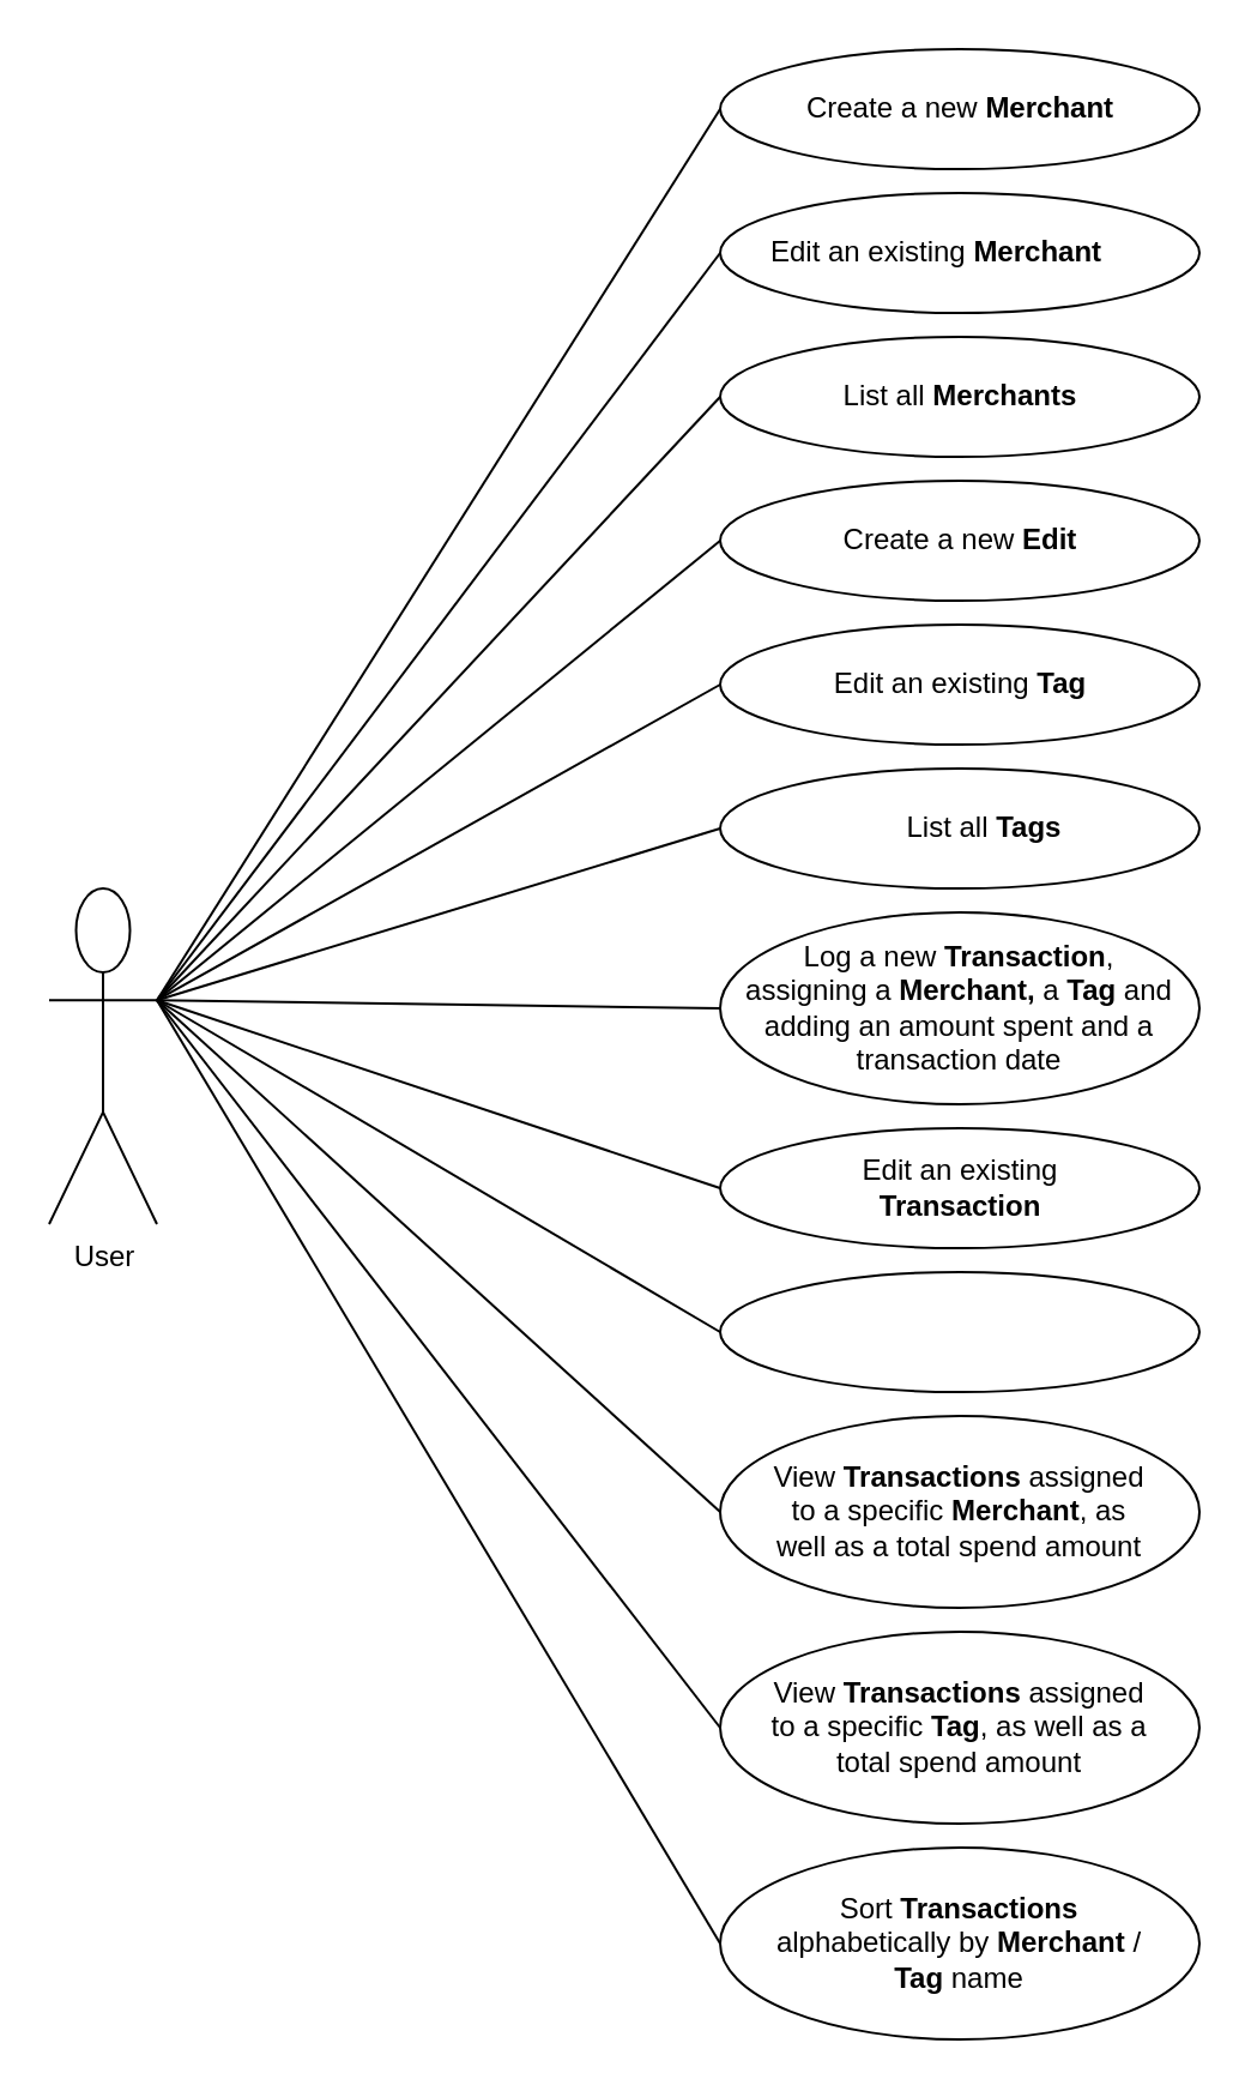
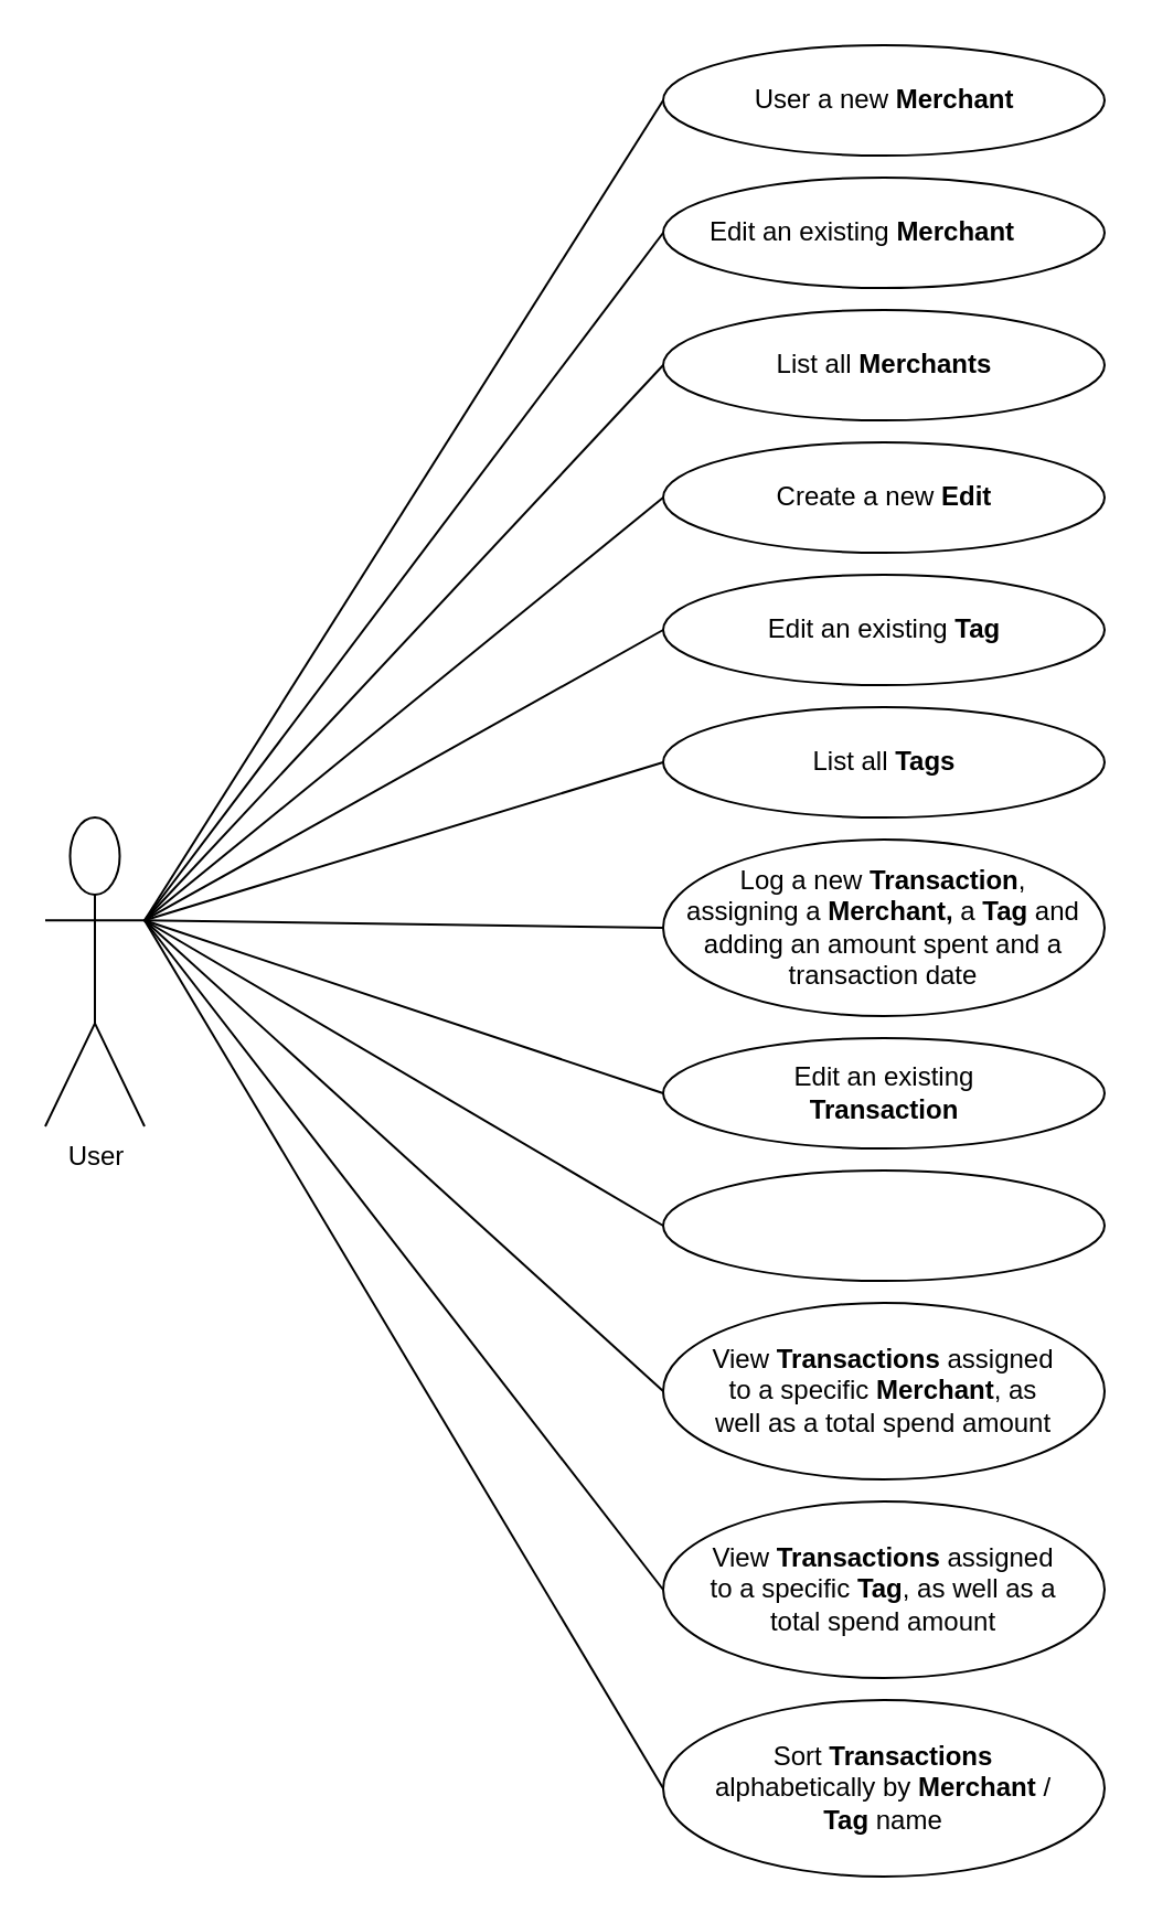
- <mxCell id="3" value="Create a new &lt;b&gt;Merchant&lt;/b&gt;" style="text;html=1;strokeColor=none;fillColor=none;align=center;verticalAlign=middle;whiteSpace=wrap;rounded=0;" parent="1" vertex="1"><mxGeometry x="327.5" y="25" width="145" height="40" as="geometry" /></mxCell>
+ <mxCell id="3" value="User a new &lt;b&gt;Merchant&lt;/b&gt;" style="text;html=1;strokeColor=none;fillColor=none;align=center;verticalAlign=middle;whiteSpace=wrap;rounded=0;" parent="1" vertex="1"><mxGeometry x="327.5" y="25" width="145" height="40" as="geometry" /></mxCell>
- <mxCell id="37" value="List all &lt;b&gt;Tags&lt;/b&gt;" style="text;html=1;strokeColor=none;fillColor=none;align=center;verticalAlign=middle;whiteSpace=wrap;rounded=0;" parent="1" vertex="1"><mxGeometry x="337.5" y="325" width="145" height="40" as="geometry" /></mxCell>
+ <mxCell id="37" value="List all &lt;b&gt;Tags&lt;/b&gt;" style="text;html=1;strokeColor=none;fillColor=none;align=center;verticalAlign=middle;whiteSpace=wrap;rounded=0;" parent="1" vertex="1"><mxGeometry x="327.5" y="325" width="145" height="40" as="geometry" /></mxCell>
